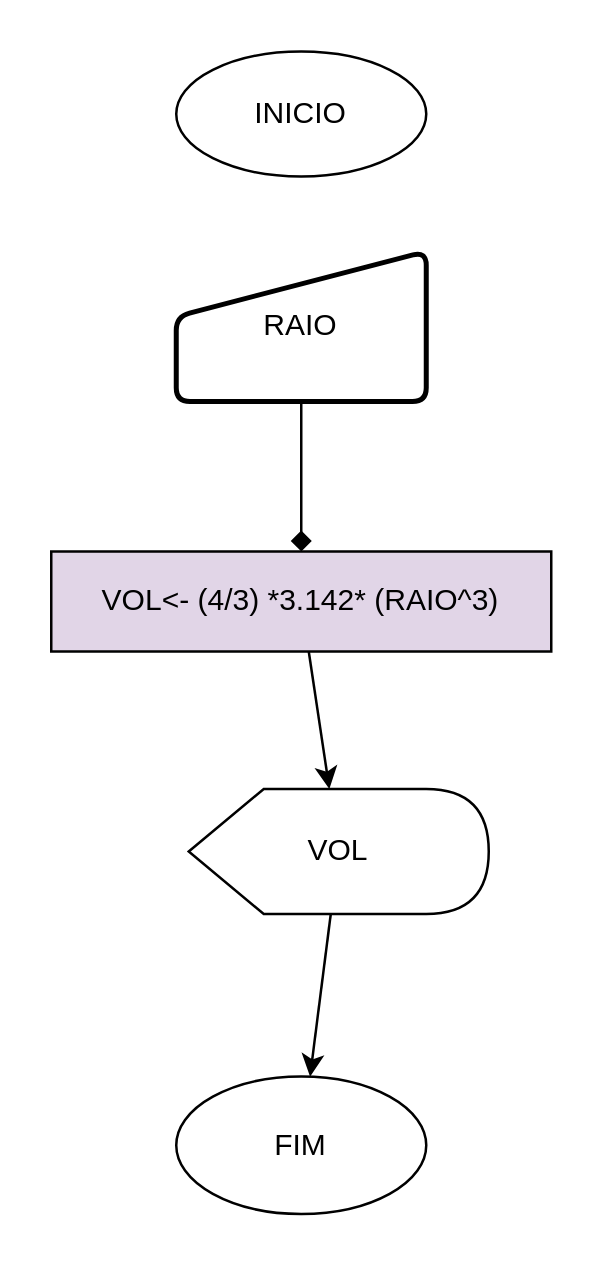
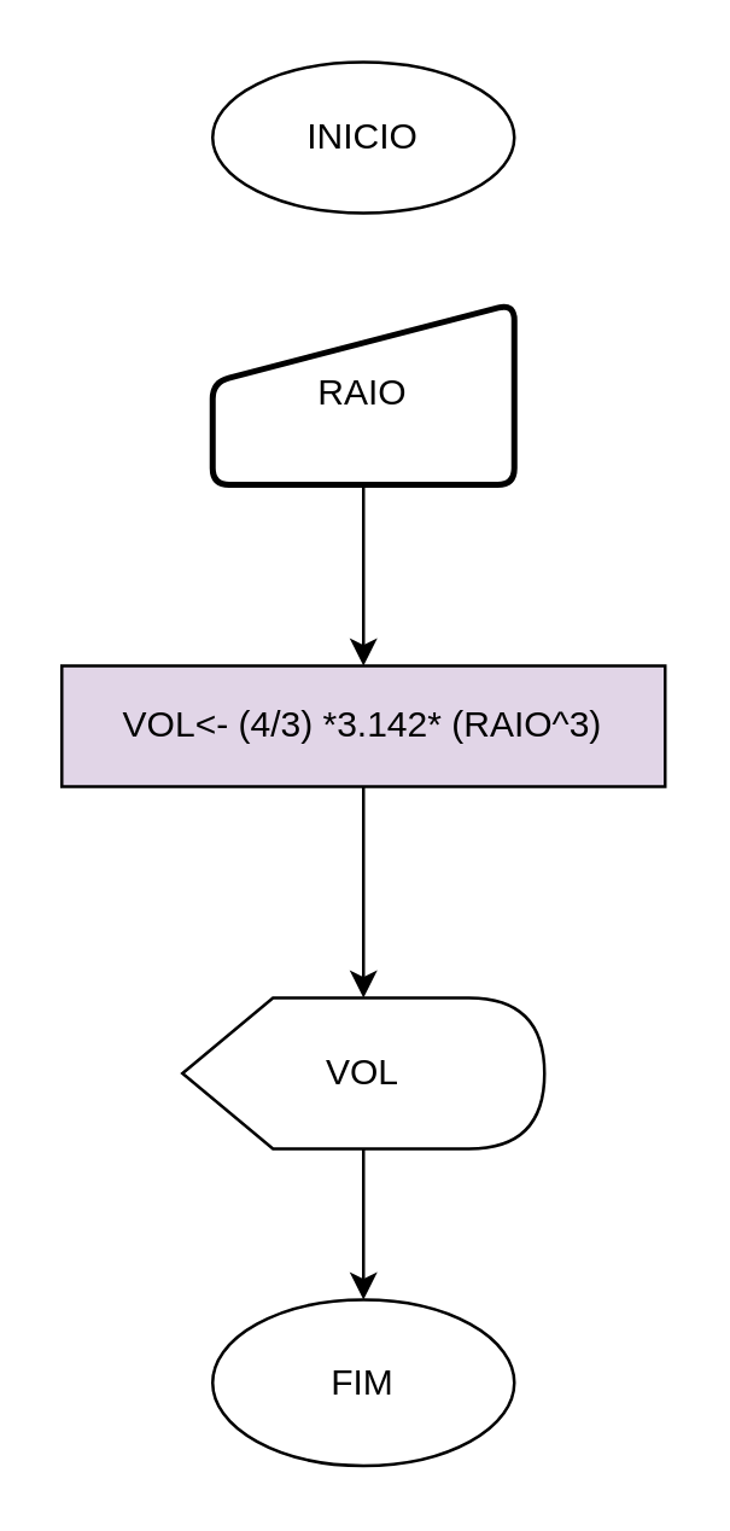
- <mxCell id="8" value="" style="edgeStyle=orthogonalEdgeStyle;rounded=0;orthogonalLoop=1;jettySize=auto;html=1;endArrow=diamond;" edge="1" parent="1" source="9" target="4"><mxGeometry relative="1" as="geometry" /></mxCell>
+ <mxCell id="8" value="" style="edgeStyle=orthogonalEdgeStyle;rounded=0;orthogonalLoop=1;jettySize=auto;html=1;" edge="1" parent="1" source="9" target="4"><mxGeometry relative="1" as="geometry" /></mxCell>
- <mxCell id="6" value="VOL" style="shape=display;whiteSpace=wrap;html=1;" parent="1" vertex="1"><mxGeometry x="75" y="315" width="120" height="50" as="geometry" /></mxCell>
+ <mxCell id="6" value="VOL" style="shape=display;whiteSpace=wrap;html=1;" parent="1" vertex="1"><mxGeometry x="60" y="330" width="120" height="50" as="geometry" /></mxCell>
